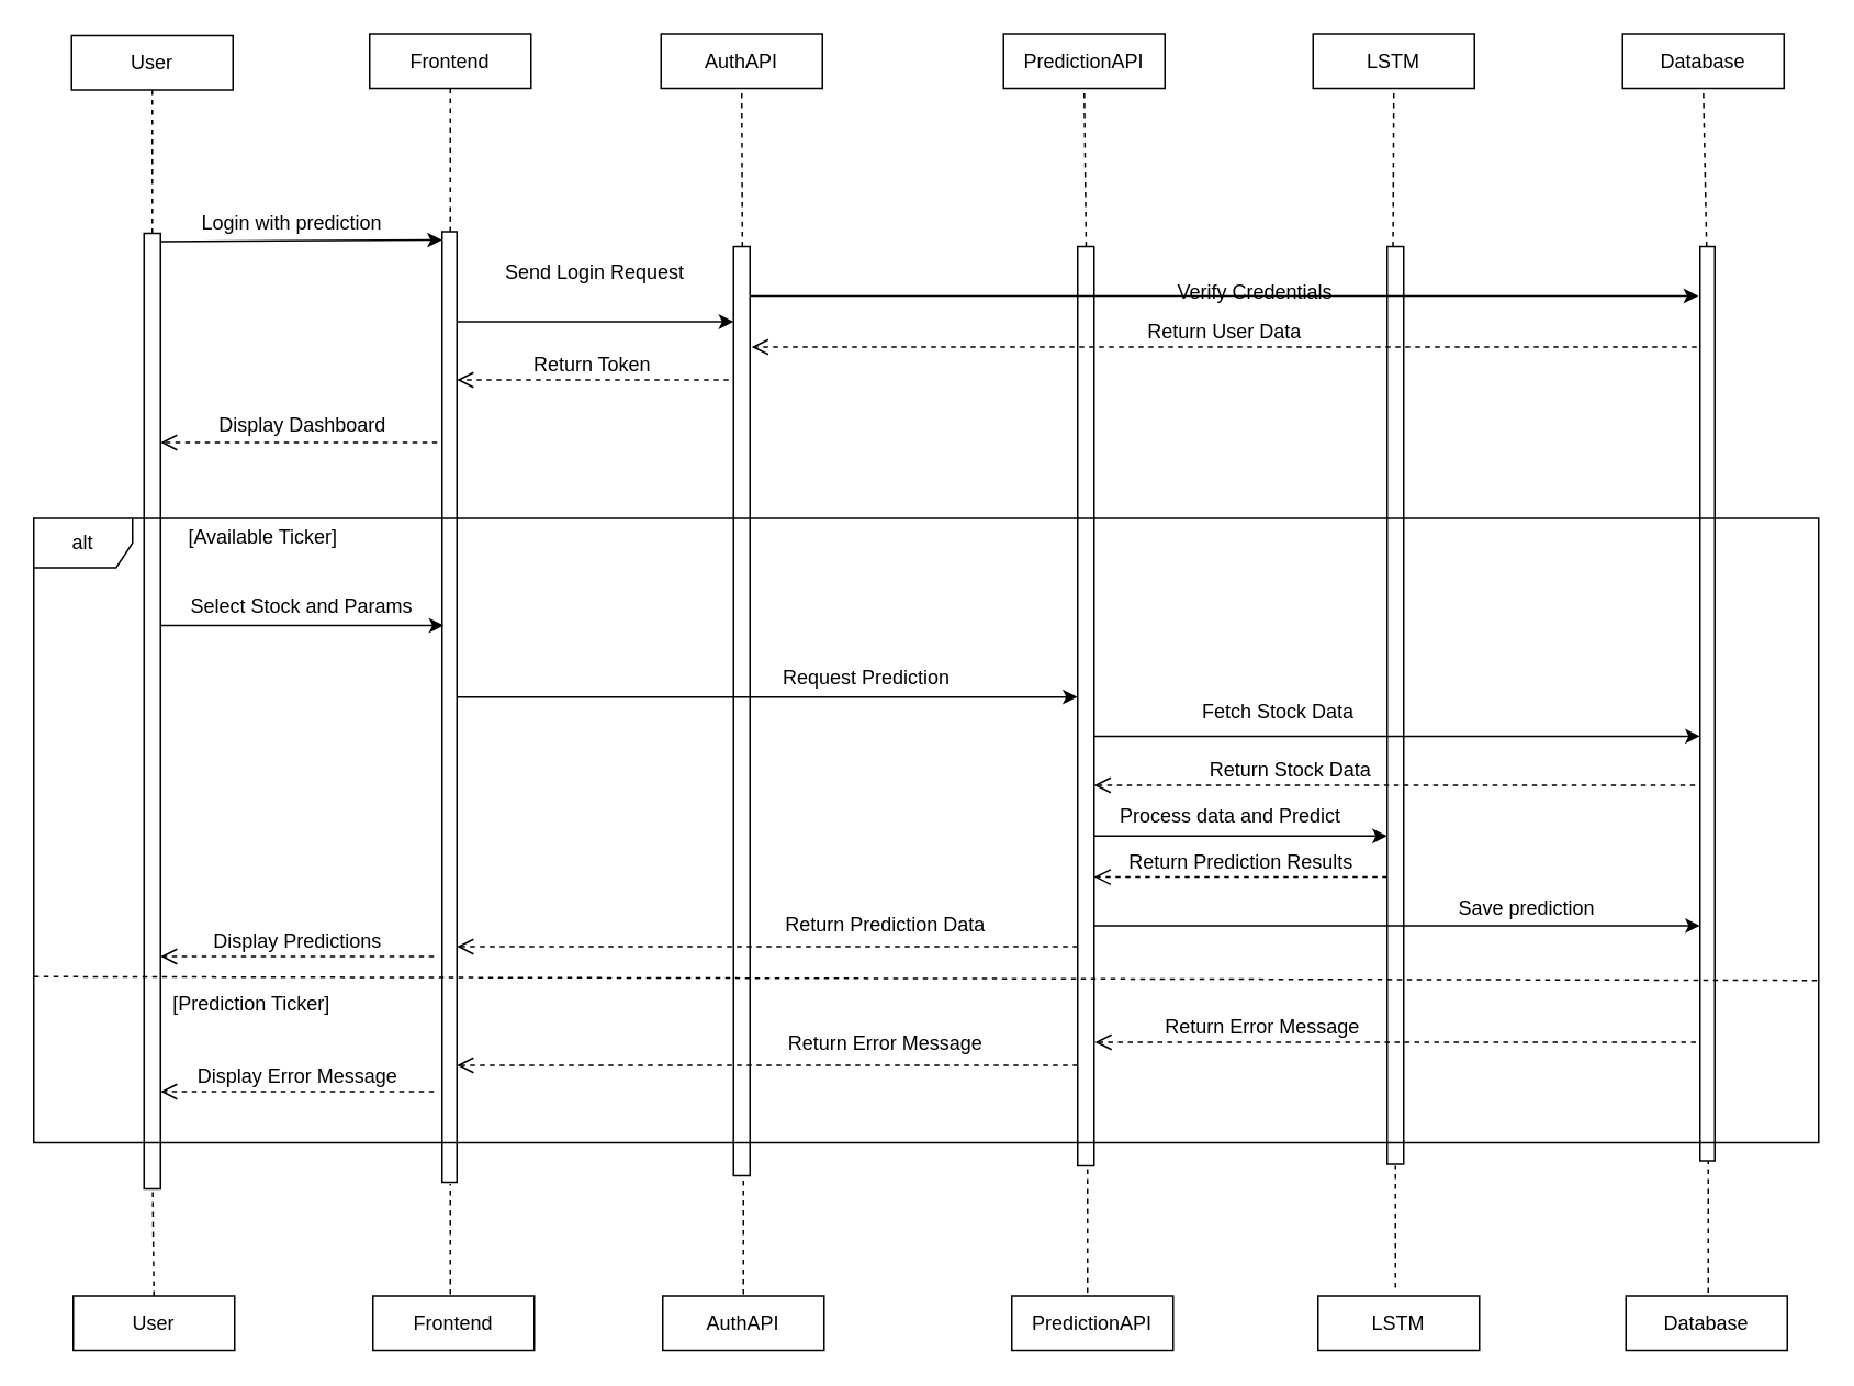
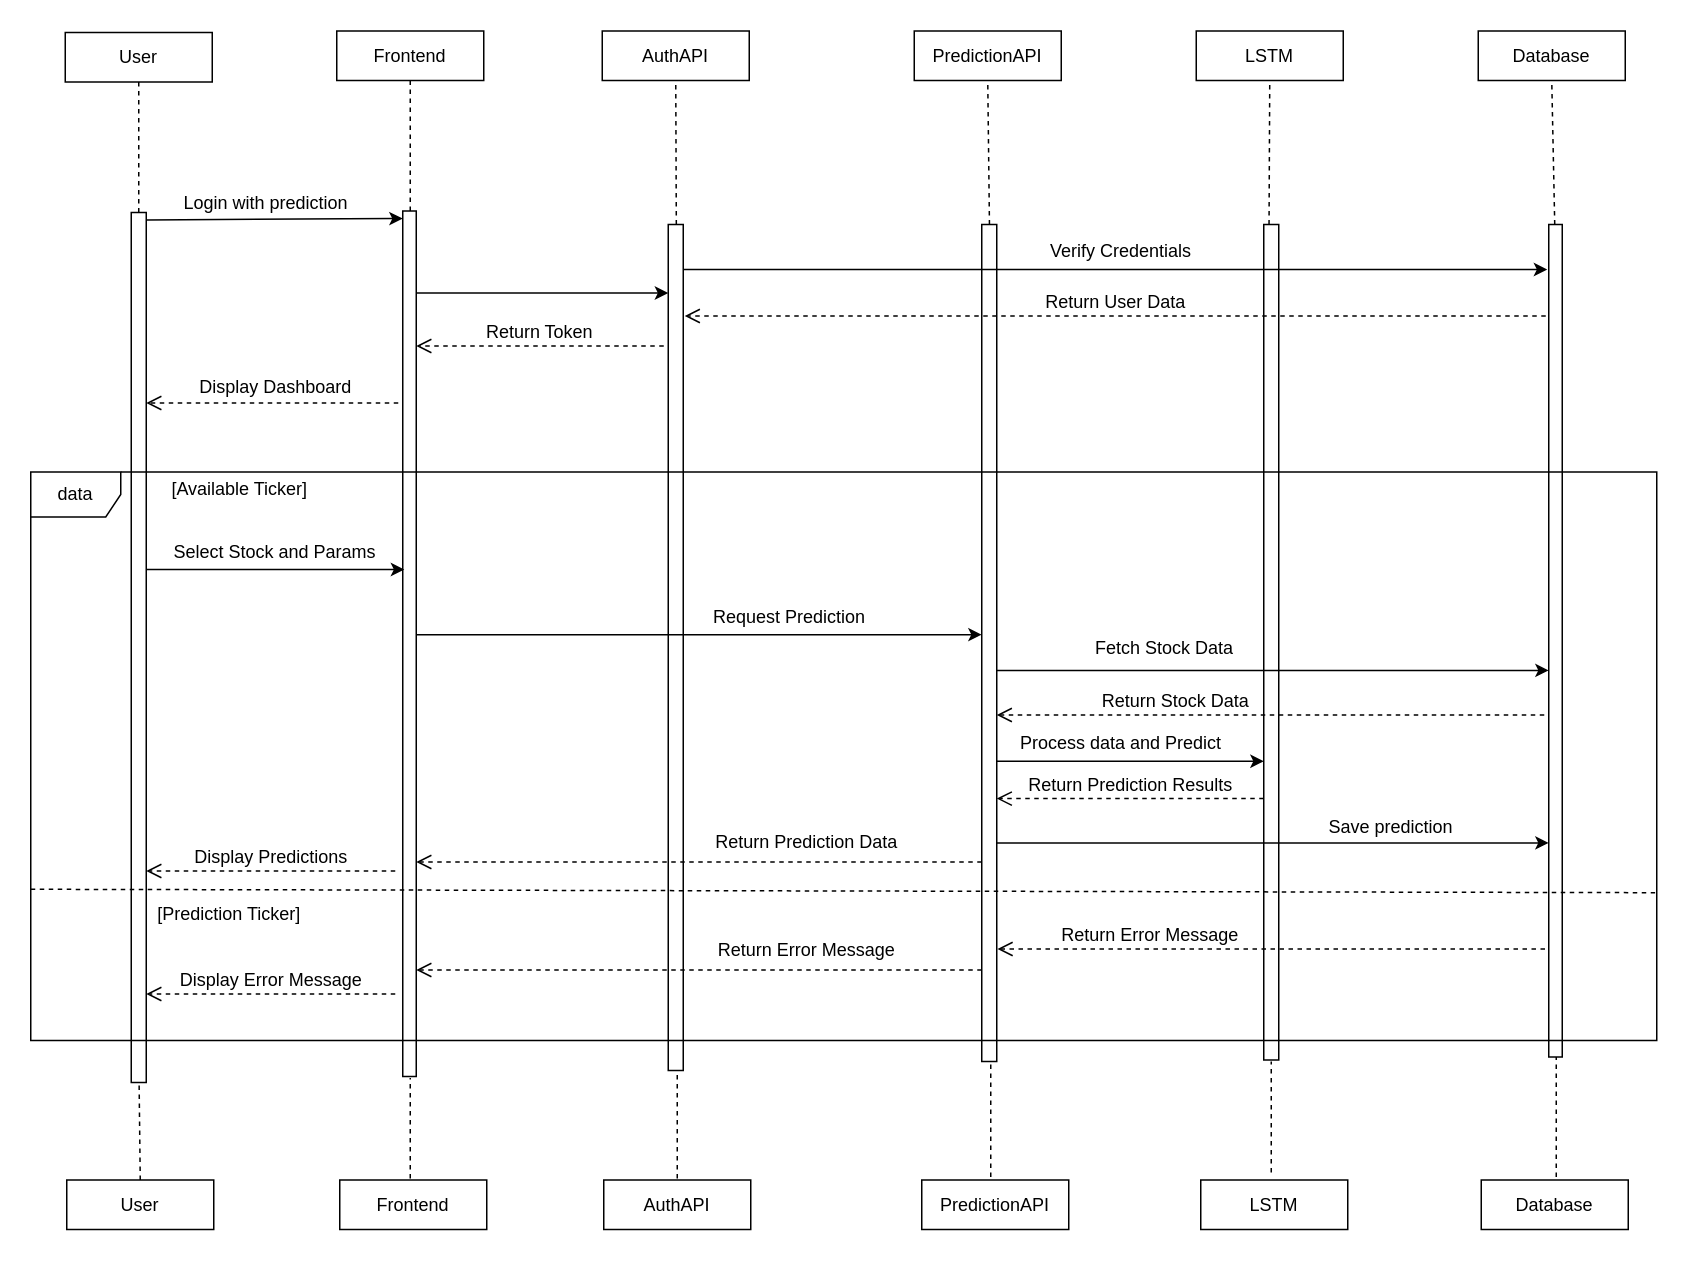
- <mxCell id="48" value="Send Login Request" style="text;html=1;align=center;verticalAlign=middle;whiteSpace=wrap;rounded=0;" vertex="1" parent="1"><mxGeometry x="290" y="150" width="142" height="30" as="geometry" /></mxCell>
- <mxCell id="49" value="Verify Credentials" style="text;html=1;align=center;verticalAlign=middle;whiteSpace=wrap;rounded=0;" vertex="1" parent="1"><mxGeometry x="691" y="162" width="142" height="30" as="geometry" /></mxCell>
+ <mxCell id="49" value="Verify Credentials" style="text;html=1;align=center;verticalAlign=middle;whiteSpace=wrap;rounded=0;" vertex="1" parent="1"><mxGeometry x="676" y="152" width="142" height="30" as="geometry" /></mxCell>
- <mxCell id="55" value="alt" style="shape=umlFrame;whiteSpace=wrap;html=1;pointerEvents=0;" vertex="1" parent="1"><mxGeometry x="20" y="314" width="1084" height="379" as="geometry" /></mxCell>
+ <mxCell id="55" value="data" style="shape=umlFrame;whiteSpace=wrap;html=1;pointerEvents=0;" vertex="1" parent="1"><mxGeometry x="20" y="314" width="1084" height="379" as="geometry" /></mxCell>
